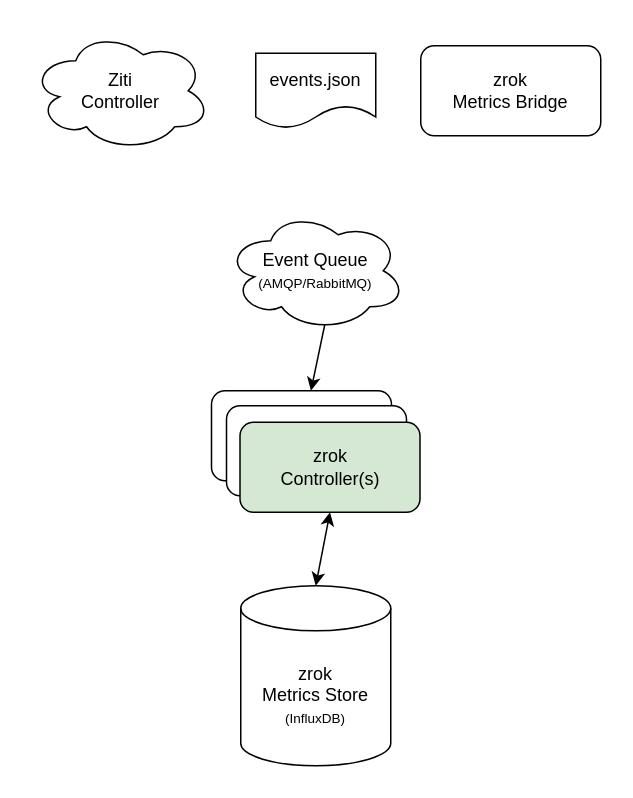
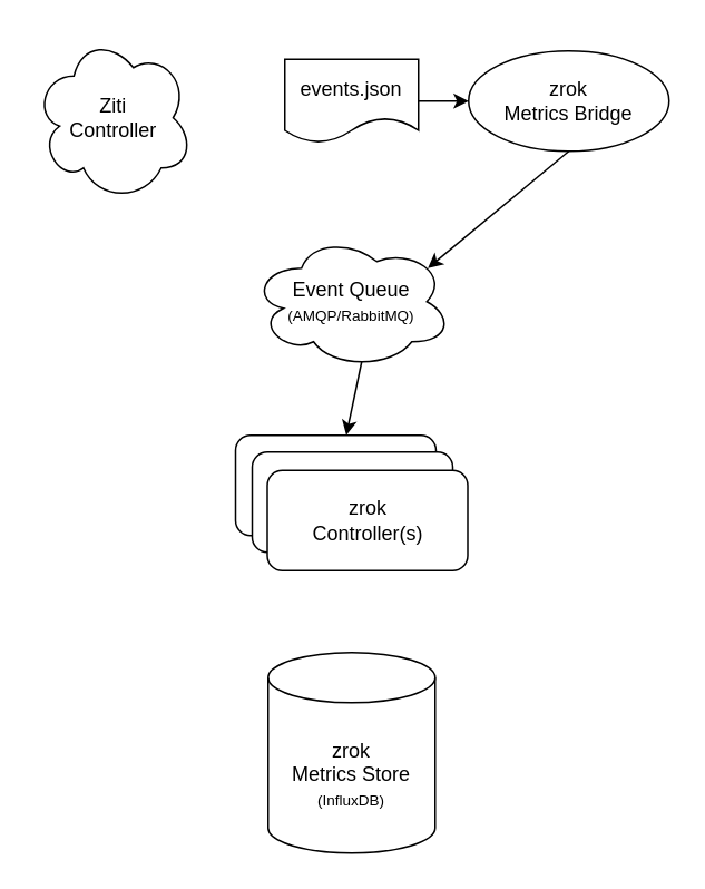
- <mxCell id="2" value="Ziti&lt;br&gt;Controller" style="ellipse;shape=cloud;whiteSpace=wrap;html=1;" vertex="1" parent="1"><mxGeometry x="20" y="20" width="120" height="80" as="geometry" /></mxCell>
+ <mxCell id="2" value="Ziti&lt;br&gt;Controller" style="ellipse;shape=cloud;whiteSpace=wrap;html=1;" vertex="1" parent="1"><mxGeometry x="20" y="20" width="95" height="100" as="geometry" /></mxCell>
+ <mxCell id="5" value="" style="endArrow=classic;html=1;rounded=0;exitX=1;exitY=0.5;exitDx=0;exitDy=0;entryX=0;entryY=0.5;entryDx=0;entryDy=0;" edge="1" parent="1" source="3" target="4"><mxGeometry width="50" height="50" relative="1" as="geometry"><mxPoint x="210" y="220" as="sourcePoint" /><mxPoint x="260" y="170" as="targetPoint" /></mxGeometry></mxCell>
- <mxCell id="4" value="zrok&lt;br&gt;Metrics Bridge" style="rounded=1;whiteSpace=wrap;html=1;" vertex="1" parent="1"><mxGeometry x="280" y="30" width="120" height="60" as="geometry" /></mxCell>
+ <mxCell id="4" value="zrok&lt;br&gt;Metrics Bridge" style="ellipse;whiteSpace=wrap;html=1;" vertex="1" parent="1"><mxGeometry x="280" y="30" width="120" height="60" as="geometry" /></mxCell>
+ <mxCell id="11" value="" style="endArrow=classic;html=1;rounded=0;exitX=0.5;exitY=1;exitDx=0;exitDy=0;entryX=0.88;entryY=0.25;entryDx=0;entryDy=0;entryPerimeter=0;" edge="1" parent="1" source="4" target="6"><mxGeometry width="50" height="50" relative="1" as="geometry"><mxPoint x="340" y="130" as="sourcePoint" /><mxPoint x="380" y="170" as="targetPoint" /></mxGeometry></mxCell>
- <mxCell id="10" value="zrok&lt;br&gt;Controller(s)" style="rounded=1;whiteSpace=wrap;html=1;fillColor=#d5e8d4;" vertex="1" parent="7"><mxGeometry x="19" y="21" width="120" height="60" as="geometry" /></mxCell>
+ <mxCell id="10" value="zrok&lt;br&gt;Controller(s)" style="rounded=1;whiteSpace=wrap;html=1;" vertex="1" parent="7"><mxGeometry x="19" y="21" width="120" height="60" as="geometry" /></mxCell>
- <mxCell id="14" value="" style="endArrow=classic;startArrow=classic;html=1;rounded=0;entryX=0.5;entryY=1;entryDx=0;entryDy=0;exitX=0.5;exitY=0;exitDx=0;exitDy=0;exitPerimeter=0;" edge="1" parent="1" source="13" target="10"><mxGeometry width="50" height="50" relative="1" as="geometry"><mxPoint x="360" y="400" as="sourcePoint" /><mxPoint x="410" y="350" as="targetPoint" /></mxGeometry></mxCell>
